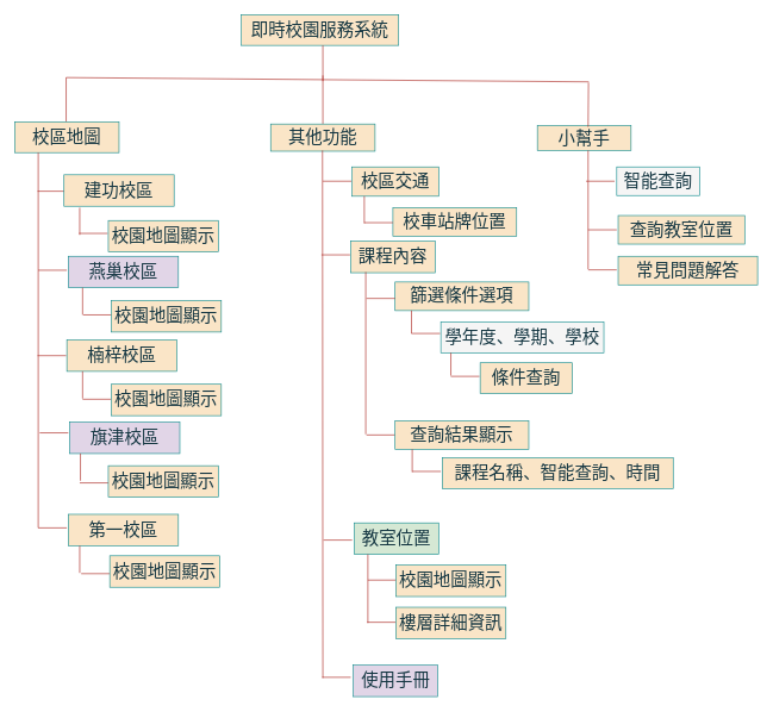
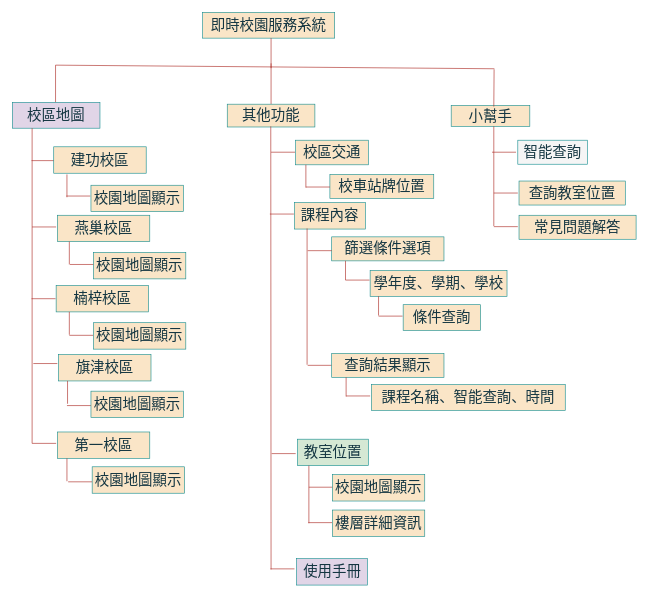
- <mxCell id="6" value="&lt;font style=&quot;font-size: 24px;&quot;&gt;校區地圖&lt;/font&gt;" style="rounded=0;whiteSpace=wrap;html=1;labelBackgroundColor=none;fillColor=#FAE5C7;strokeColor=#0F8B8D;fontColor=#143642;" vertex="1" parent="1"><mxGeometry x="20" y="170" width="146" height="43" as="geometry" /></mxCell>
+ <mxCell id="6" value="&lt;font style=&quot;font-size: 24px;&quot;&gt;校區地圖&lt;/font&gt;" style="rounded=0;whiteSpace=wrap;html=1;labelBackgroundColor=none;fillColor=#e1d5e7;strokeColor=#0F8B8D;fontColor=#143642;" vertex="1" parent="1"><mxGeometry x="20" y="170" width="146" height="43" as="geometry" /></mxCell>
- <mxCell id="56" value="&lt;font style=&quot;font-size: 24px;&quot;&gt;燕巢校區&lt;/font&gt;" style="rounded=0;whiteSpace=wrap;html=1;labelBackgroundColor=none;fillColor=#e1d5e7;strokeColor=#0F8B8D;fontColor=#143642;" vertex="1" parent="1"><mxGeometry x="95" y="358" width="154" height="44" as="geometry" /></mxCell>
+ <mxCell id="56" value="&lt;font style=&quot;font-size: 24px;&quot;&gt;燕巢校區&lt;/font&gt;" style="rounded=0;whiteSpace=wrap;html=1;labelBackgroundColor=none;fillColor=#FAE5C7;strokeColor=#0F8B8D;fontColor=#143642;" vertex="1" parent="1"><mxGeometry x="95" y="358" width="154" height="44" as="geometry" /></mxCell>
- <mxCell id="19" value="&lt;font style=&quot;font-size: 24px;&quot;&gt;學年度、學期、學校&lt;/font&gt;" style="rounded=0;whiteSpace=wrap;html=1;labelBackgroundColor=none;fillColor=#f5f5f5;strokeColor=#0F8B8D;fontColor=#143642;" vertex="1" parent="1"><mxGeometry x="616" y="450" width="228" height="43" as="geometry" /></mxCell>
+ <mxCell id="19" value="&lt;font style=&quot;font-size: 24px;&quot;&gt;學年度、學期、學校&lt;/font&gt;" style="rounded=0;whiteSpace=wrap;html=1;labelBackgroundColor=none;fillColor=#FAE5C7;strokeColor=#0F8B8D;fontColor=#143642;" vertex="1" parent="1"><mxGeometry x="616" y="450" width="228" height="43" as="geometry" /></mxCell>
- <mxCell id="66" value="&lt;font style=&quot;font-size: 24px;&quot;&gt;旗津校區&lt;/font&gt;" style="rounded=0;whiteSpace=wrap;html=1;labelBackgroundColor=none;fillColor=#e1d5e7;strokeColor=#0F8B8D;fontColor=#143642;" vertex="1" parent="1"><mxGeometry x="97" y="590" width="154" height="44" as="geometry" /></mxCell>
+ <mxCell id="66" value="&lt;font style=&quot;font-size: 24px;&quot;&gt;旗津校區&lt;/font&gt;" style="rounded=0;whiteSpace=wrap;html=1;labelBackgroundColor=none;fillColor=#FAE5C7;strokeColor=#0F8B8D;fontColor=#143642;" vertex="1" parent="1"><mxGeometry x="97" y="590" width="154" height="44" as="geometry" /></mxCell>
